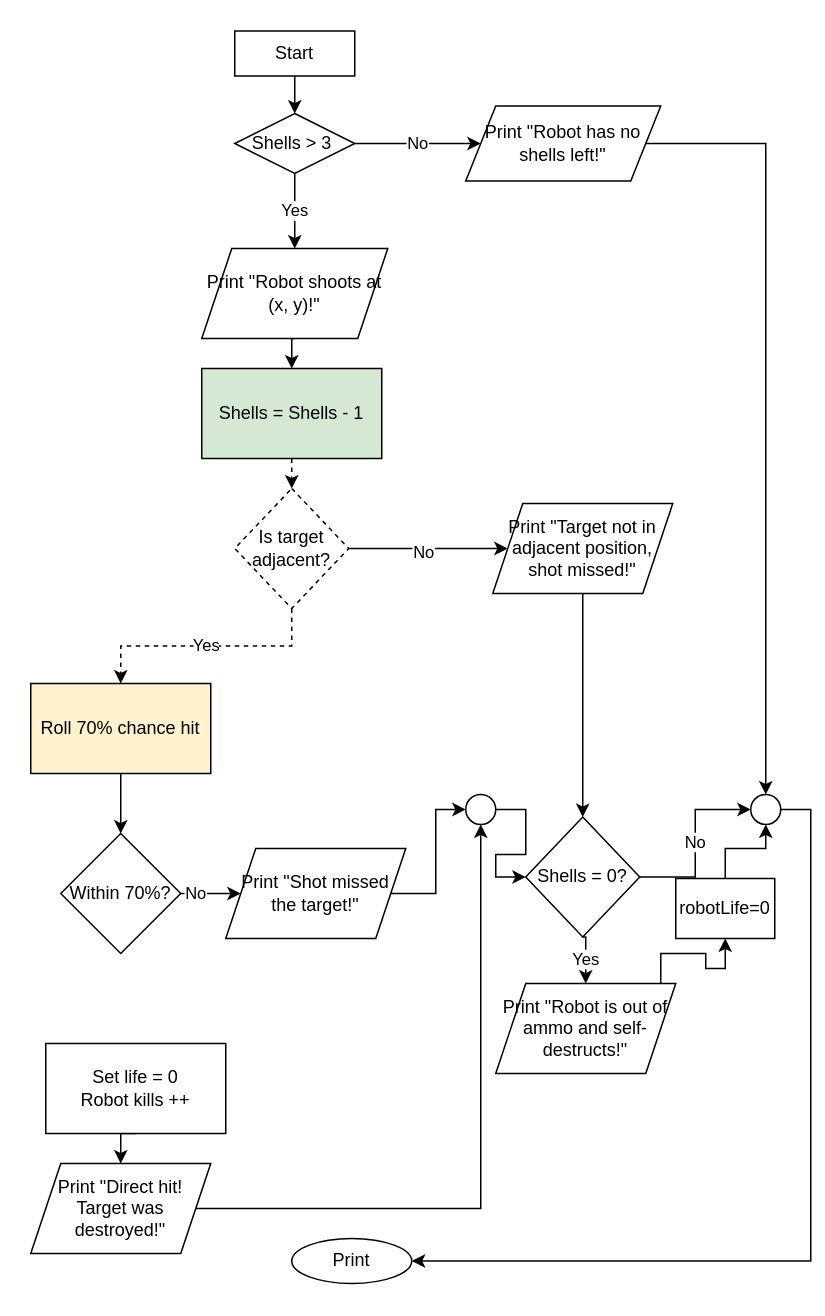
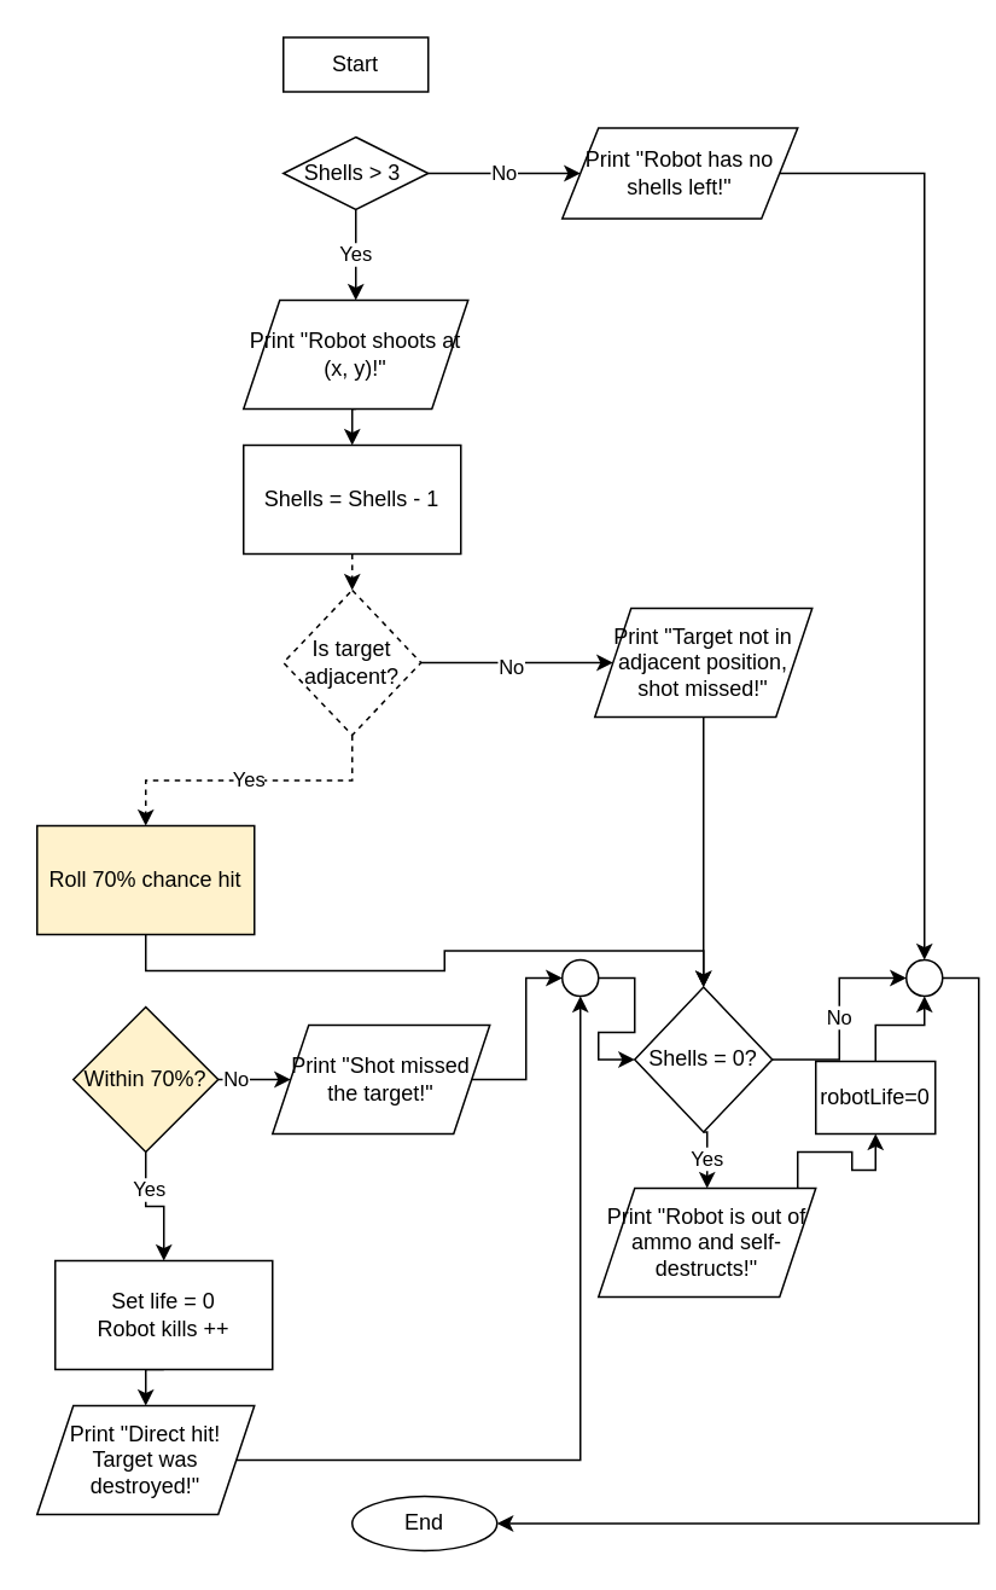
- <mxCell id="2" style="edgeStyle=orthogonalEdgeStyle;rounded=0;orthogonalLoop=1;jettySize=auto;html=1;exitX=0.5;exitY=1;exitDx=0;exitDy=0;entryX=0.5;entryY=0;entryDx=0;entryDy=0;" edge="1" parent="1" source="3" target="6"><mxGeometry relative="1" as="geometry" /></mxCell>
- <mxCell id="12" value="Shells = Shells - 1" style="rounded=0;whiteSpace=wrap;html=1;fillColor=#d5e8d4;" vertex="1" parent="1"><mxGeometry x="134" y="245" width="120" height="60" as="geometry" /></mxCell>
+ <mxCell id="12" value="Shells = Shells - 1" style="rounded=0;whiteSpace=wrap;html=1;" vertex="1" parent="1"><mxGeometry x="134" y="245" width="120" height="60" as="geometry" /></mxCell>
- <mxCell id="24" style="edgeStyle=orthogonalEdgeStyle;rounded=0;orthogonalLoop=1;jettySize=auto;html=1;exitX=0.5;exitY=1;exitDx=0;exitDy=0;entryX=0.5;entryY=0;entryDx=0;entryDy=0;" edge="1" parent="1" source="25" target="29"><mxGeometry relative="1" as="geometry" /></mxCell>
+ <mxCell id="24" style="edgeStyle=orthogonalEdgeStyle;rounded=0;orthogonalLoop=1;jettySize=auto;html=1;exitX=0.5;exitY=1;exitDx=0;exitDy=0;" edge="1" parent="1" source="25" target="21"><mxGeometry relative="1" as="geometry" /></mxCell>
- <mxCell id="29" value="Within 70%?" style="rhombus;whiteSpace=wrap;html=1;" vertex="1" parent="1"><mxGeometry x="40" y="555" width="80" height="80" as="geometry" /></mxCell>
+ <mxCell id="29" value="Within 70%?" style="rhombus;whiteSpace=wrap;html=1;fillColor=#fff2cc;" vertex="1" parent="1"><mxGeometry x="40" y="555" width="80" height="80" as="geometry" /></mxCell>
+ <mxCell id="26" style="edgeStyle=orthogonalEdgeStyle;rounded=0;orthogonalLoop=1;jettySize=auto;html=1;exitX=0.5;exitY=1;exitDx=0;exitDy=0;entryX=0.5;entryY=0;entryDx=0;entryDy=0;" edge="1" parent="1" source="29" target="31"><mxGeometry relative="1" as="geometry" /></mxCell>
+ <mxCell id="27" value="Yes" style="edgeLabel;html=1;align=center;verticalAlign=middle;resizable=0;points=[];" vertex="1" connectable="0" parent="26"><mxGeometry x="-0.417" y="1" relative="1" as="geometry"><mxPoint as="offset" /></mxGeometry></mxCell>
- <mxCell id="38" value="Print" style="ellipse;whiteSpace=wrap;html=1;" vertex="1" parent="1"><mxGeometry x="194" y="825" width="80" height="30" as="geometry" /></mxCell>
+ <mxCell id="38" value="End" style="ellipse;whiteSpace=wrap;html=1;" vertex="1" parent="1"><mxGeometry x="194" y="825" width="80" height="30" as="geometry" /></mxCell>
